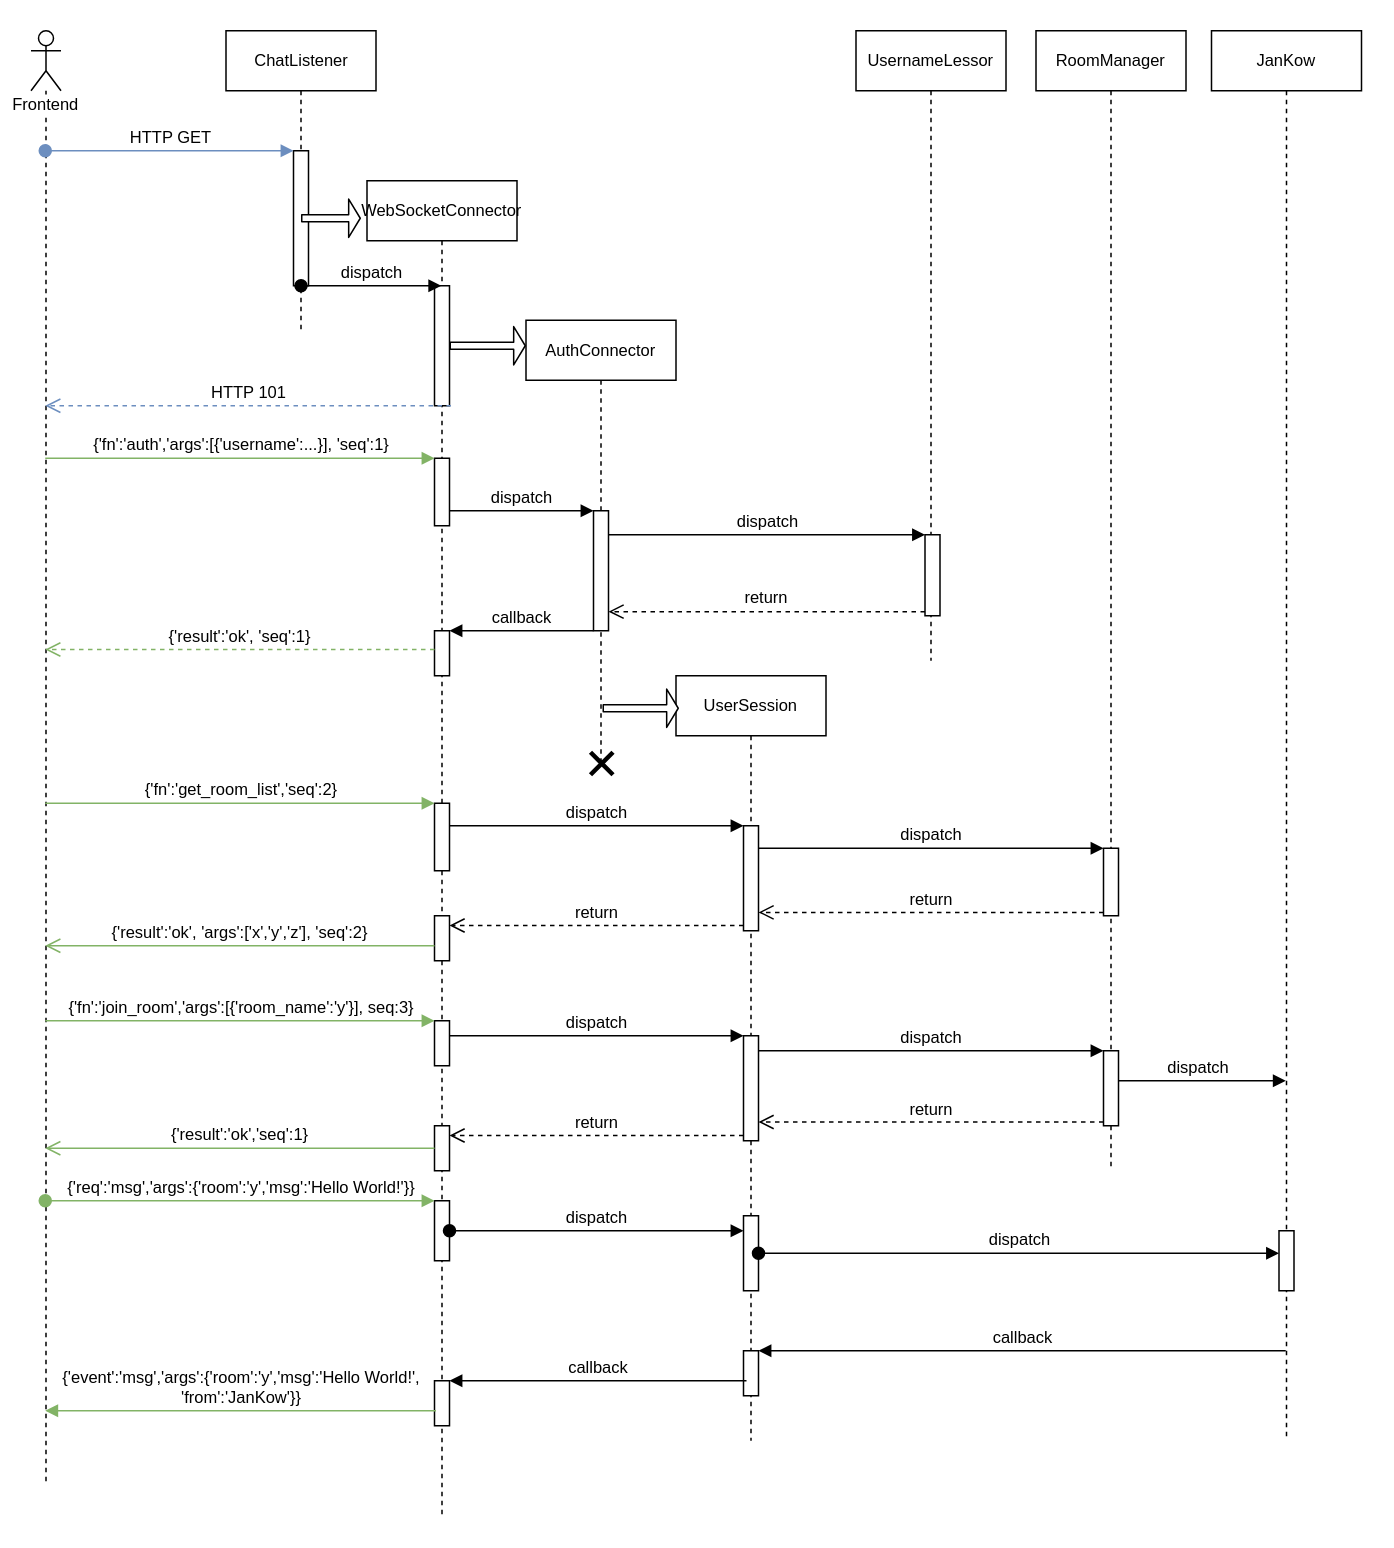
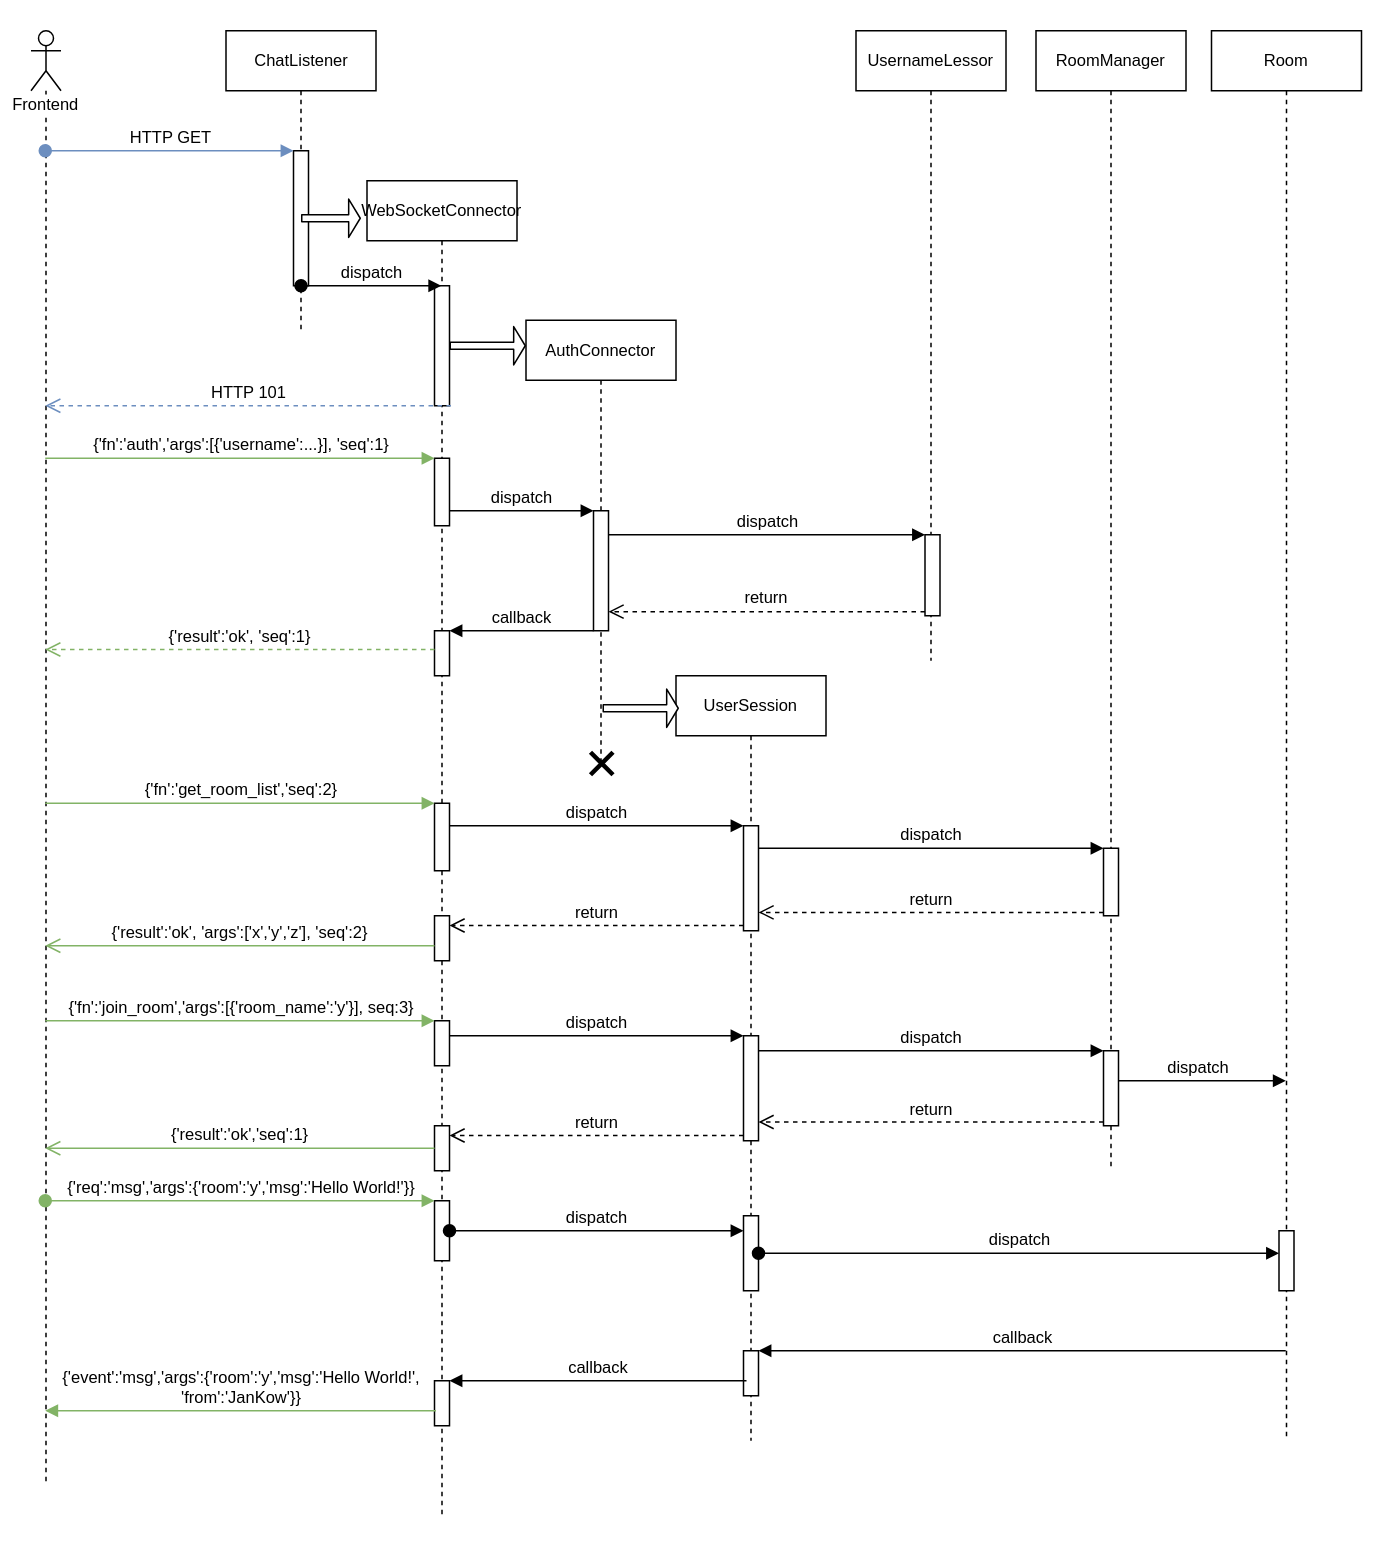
- <mxCell id="41" value="JanKow" style="shape=umlLifeline;perimeter=lifelinePerimeter;whiteSpace=wrap;html=1;container=1;collapsible=0;recursiveResize=0;outlineConnect=0;fontSize=11;" parent="1" vertex="1"><mxGeometry x="807" y="20" width="100" height="940" as="geometry" /></mxCell>
+ <mxCell id="41" value="Room" style="shape=umlLifeline;perimeter=lifelinePerimeter;whiteSpace=wrap;html=1;container=1;collapsible=0;recursiveResize=0;outlineConnect=0;fontSize=11;" parent="1" vertex="1"><mxGeometry x="807" y="20" width="100" height="940" as="geometry" /></mxCell>
